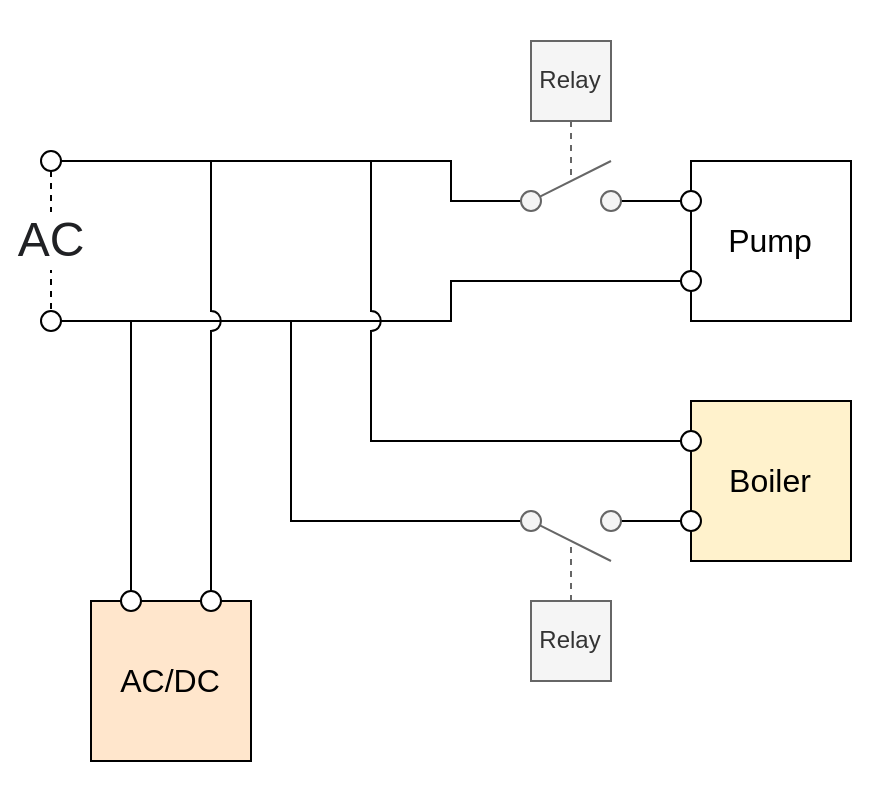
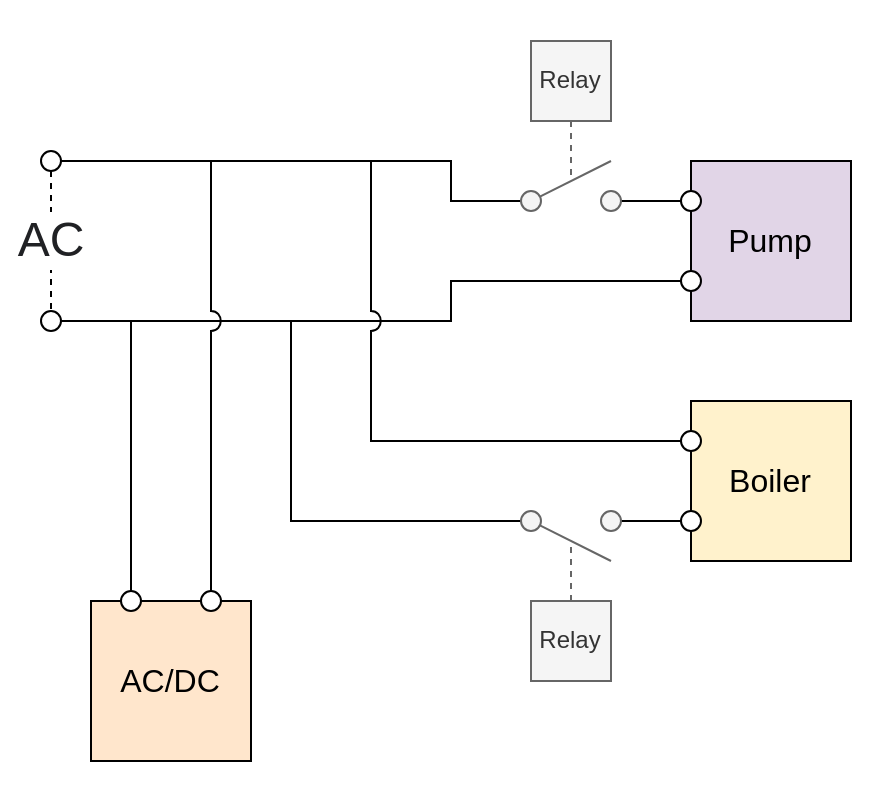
- <mxCell id="3" value="Pump" style="rounded=0;whiteSpace=wrap;html=1;fontSize=16;" vertex="1" parent="1"><mxGeometry x="345" y="80" width="80" height="80" as="geometry" /></mxCell>
+ <mxCell id="3" value="Pump" style="rounded=0;whiteSpace=wrap;html=1;fontSize=16;fillColor=#e1d5e7;" vertex="1" parent="1"><mxGeometry x="345" y="80" width="80" height="80" as="geometry" /></mxCell>
